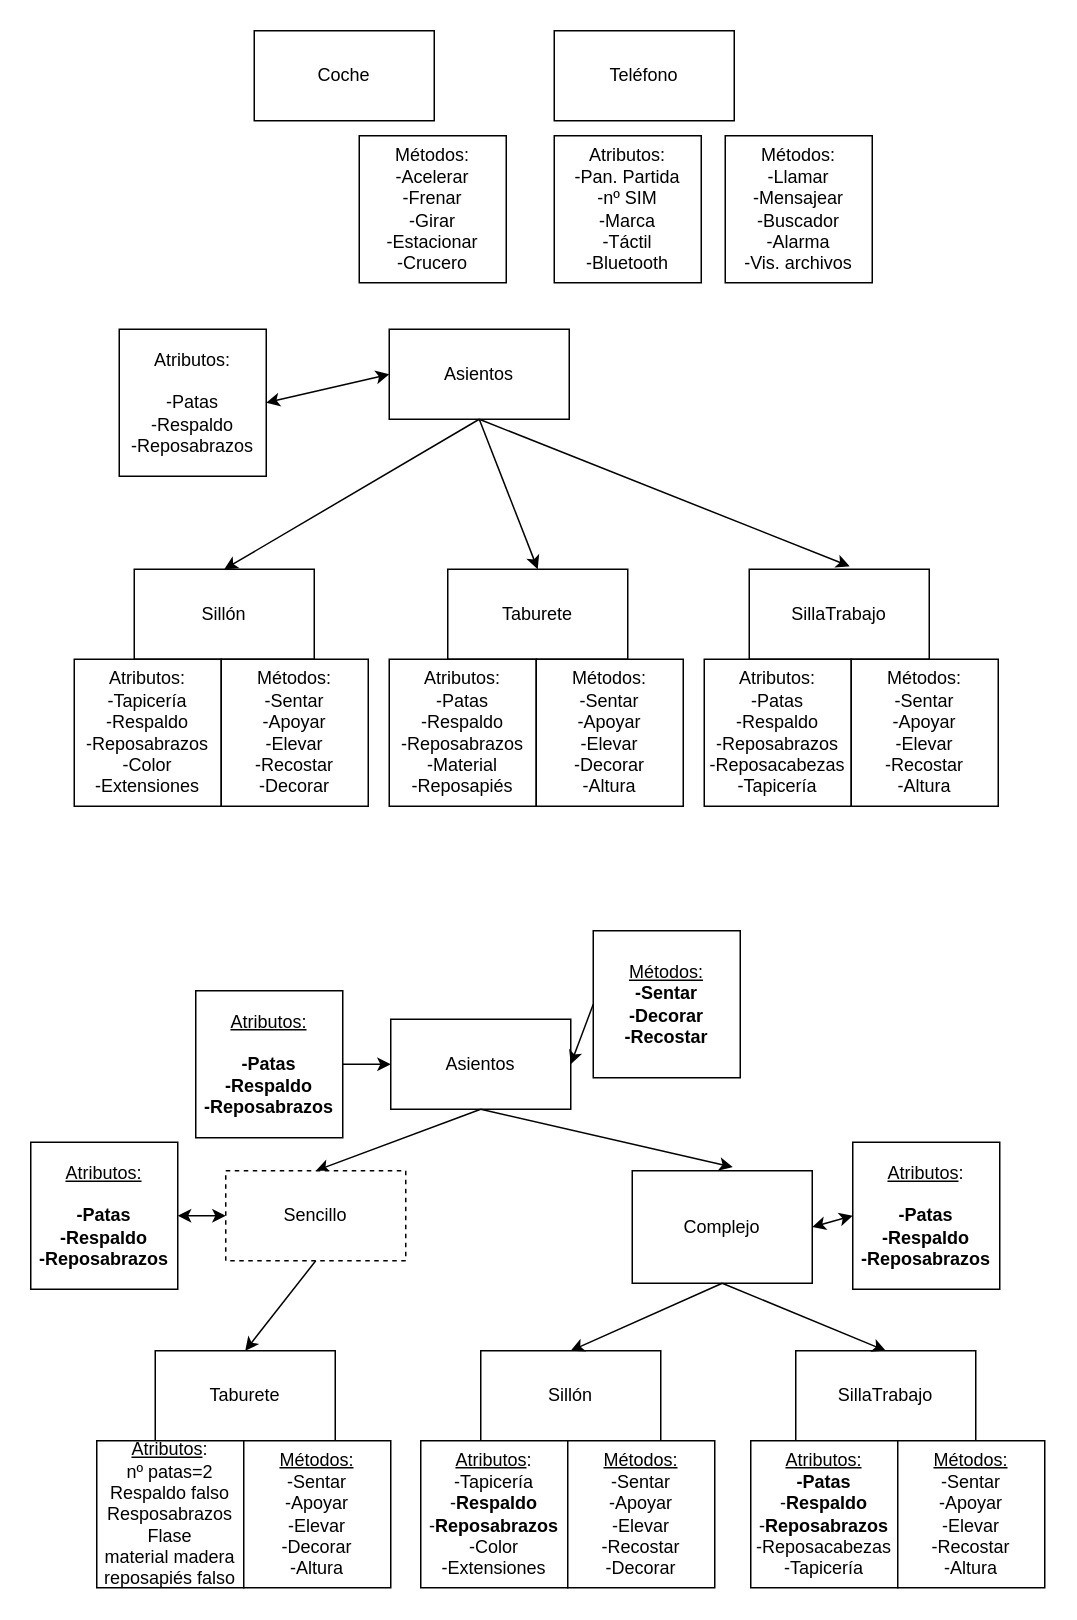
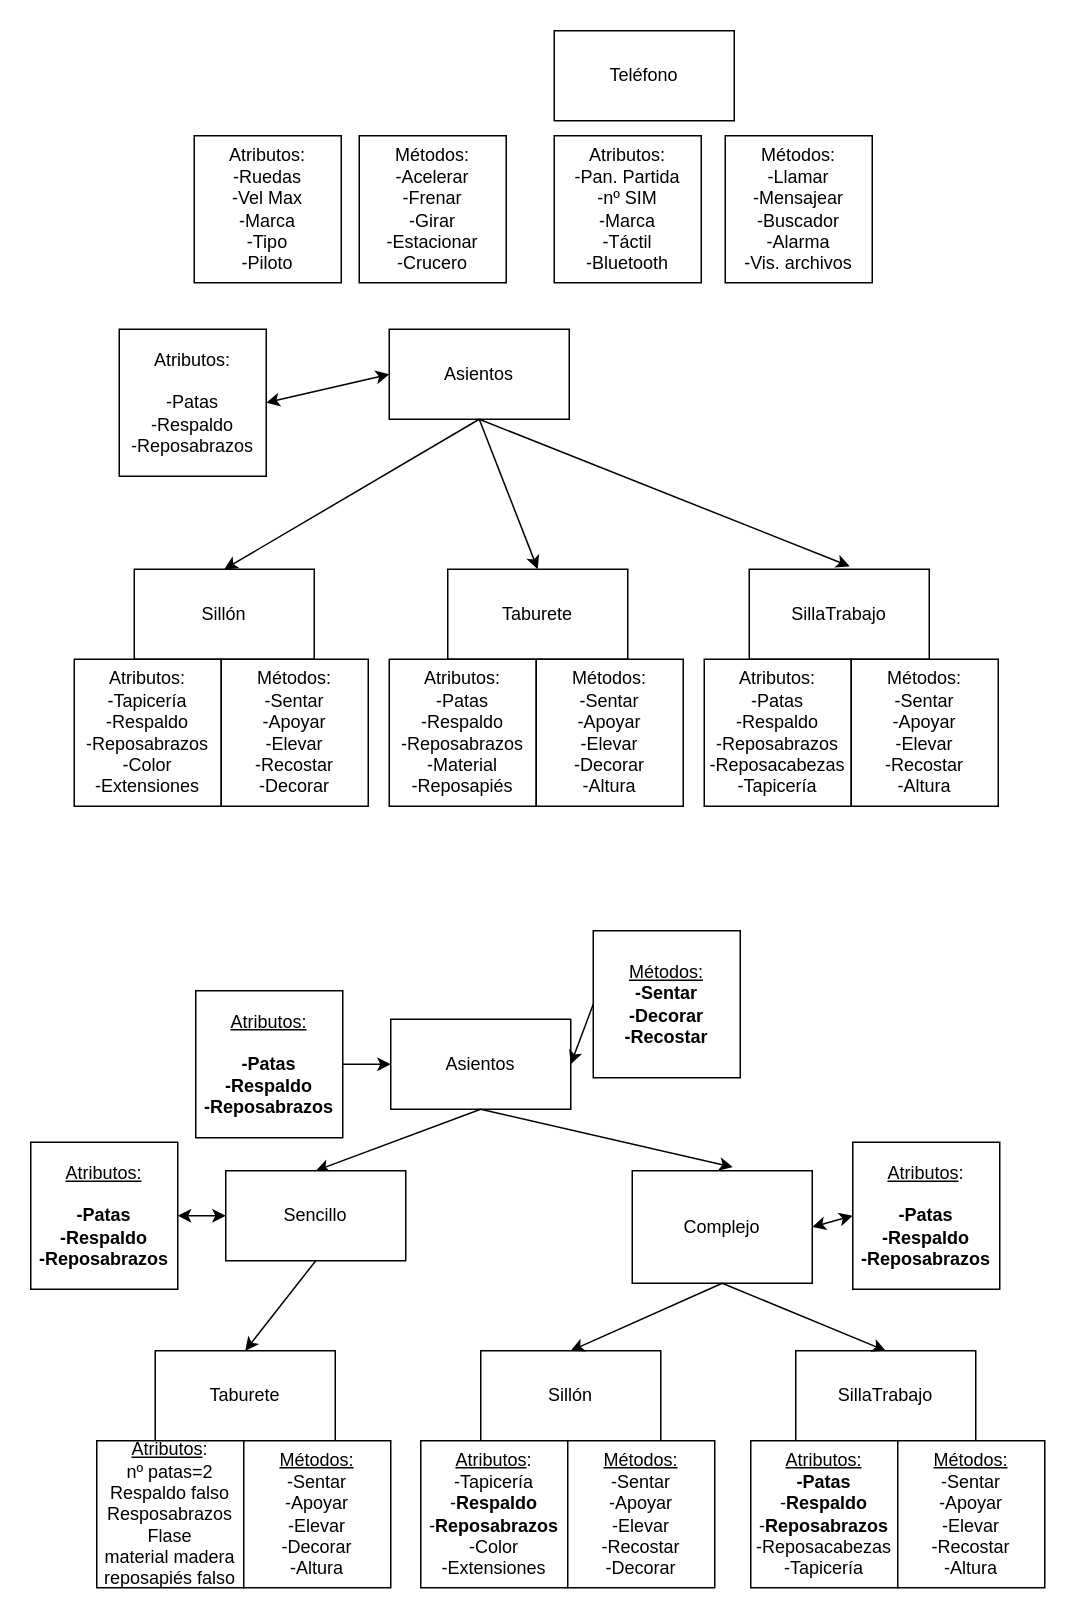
- <mxCell id="2" value="Coche" style="rounded=0;whiteSpace=wrap;html=1;" vertex="1" parent="1"><mxGeometry x="169" y="20" width="120" height="60" as="geometry" /></mxCell>
+ <mxCell id="4" value="&lt;div&gt;&lt;div&gt;&lt;div&gt;Atributos:&lt;/div&gt;&lt;div&gt;-Ruedas&lt;/div&gt;&lt;div&gt;-Vel Max&lt;/div&gt;&lt;div&gt;-Marca&lt;/div&gt;&lt;div&gt;-Tipo&lt;/div&gt;&lt;div&gt;-Piloto&lt;/div&gt;&lt;/div&gt;&lt;/div&gt;" style="whiteSpace=wrap;html=1;aspect=fixed;" vertex="1" parent="1"><mxGeometry x="129" y="90" width="98" height="98" as="geometry" /></mxCell>
- <mxCell id="26" value="Sencillo" style="rounded=0;whiteSpace=wrap;html=1;dashed=1;" vertex="1" parent="1"><mxGeometry x="150" y="780" width="120" height="60" as="geometry" /></mxCell>
+ <mxCell id="26" value="Sencillo" style="rounded=0;whiteSpace=wrap;html=1;" vertex="1" parent="1"><mxGeometry x="150" y="780" width="120" height="60" as="geometry" /></mxCell>
